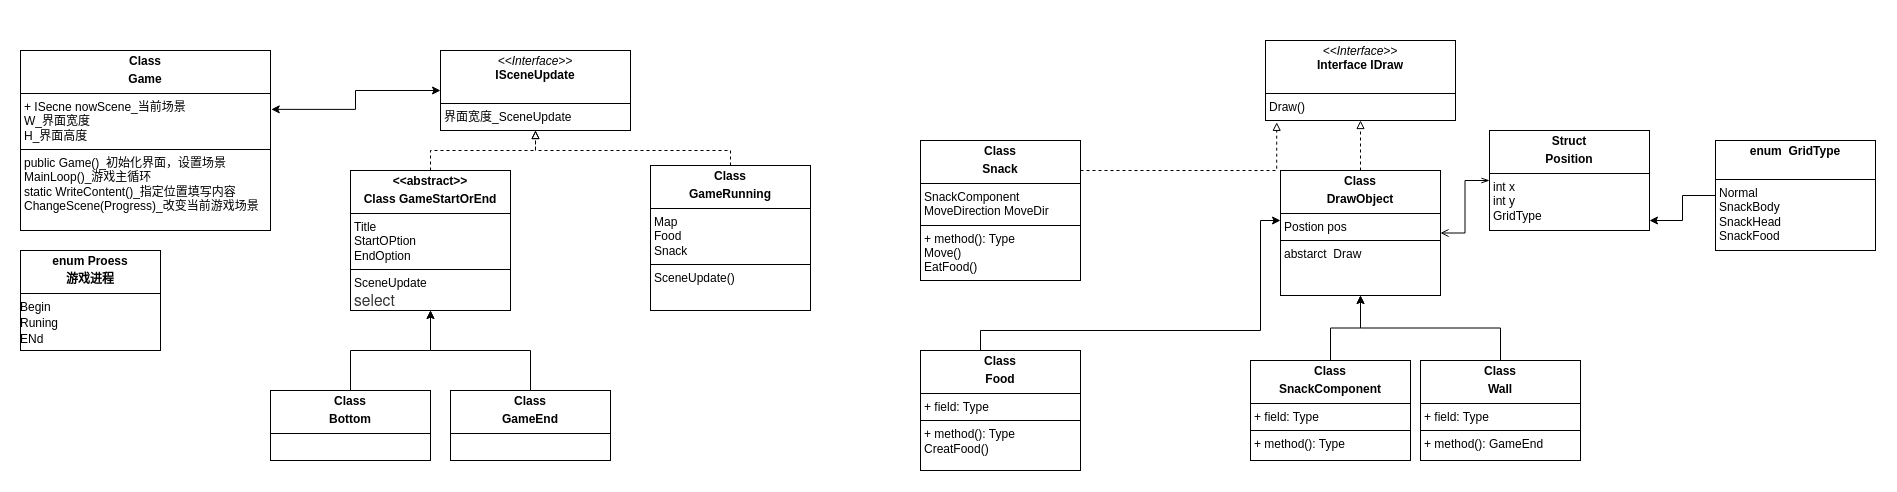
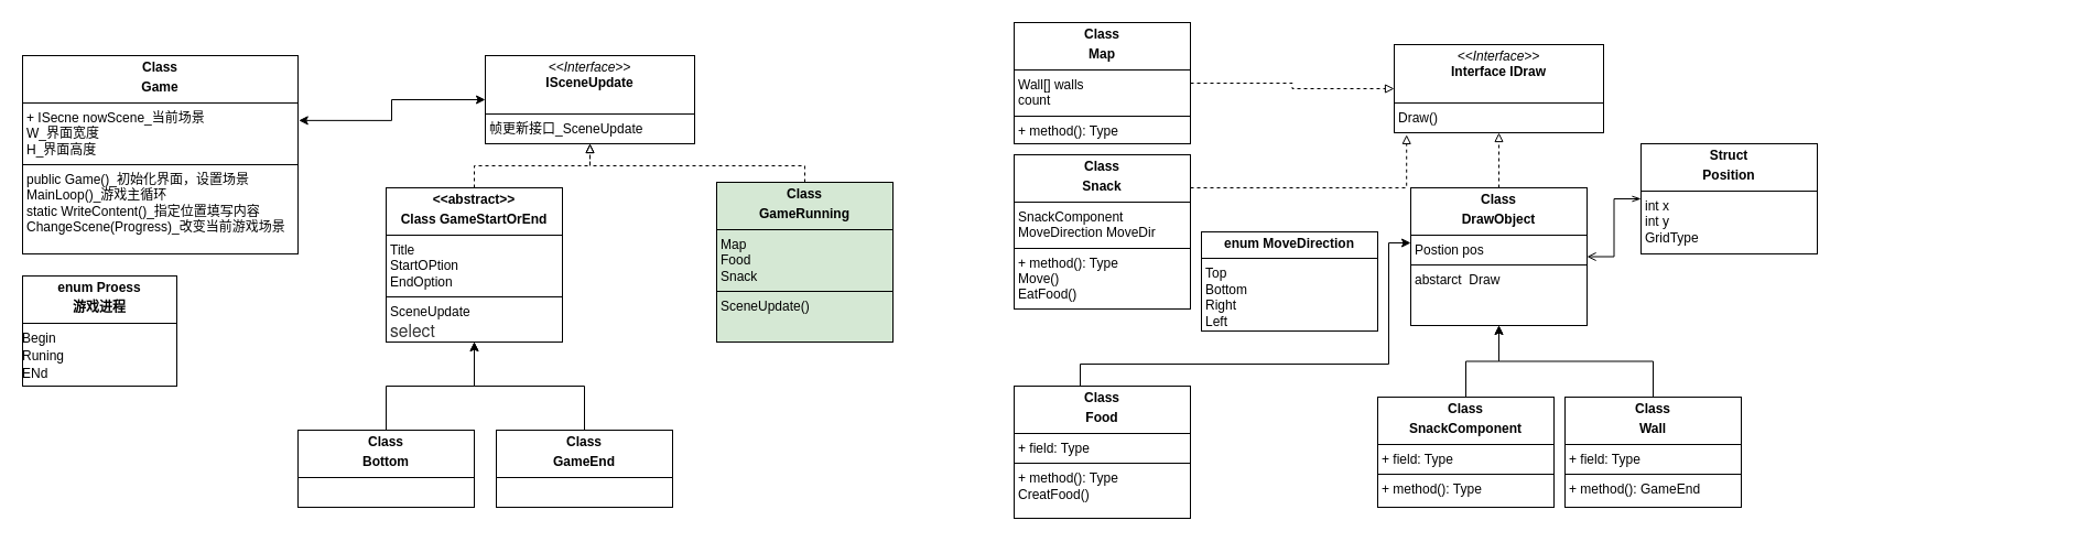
- <mxCell id="3" value="&lt;p style=&quot;margin:0px;margin-top:4px;text-align:center;&quot;&gt;&lt;i&gt;&amp;lt;&amp;lt;Interface&amp;gt;&amp;gt;&lt;/i&gt;&lt;br&gt;&lt;b&gt;ISceneUpdate&lt;/b&gt;&lt;/p&gt;&lt;p style=&quot;margin:0px;margin-left:4px;&quot;&gt;&lt;br&gt;&lt;/p&gt;&lt;hr size=&quot;1&quot; style=&quot;border-style:solid;&quot;&gt;&lt;p style=&quot;margin:0px;margin-left:4px;&quot;&gt;界面宽度_SceneUpdate&lt;/p&gt;" style="verticalAlign=top;align=left;overflow=fill;html=1;whiteSpace=wrap;" parent="1" vertex="1"><mxGeometry x="440" y="50" width="190" height="80" as="geometry" /></mxCell>
+ <mxCell id="3" value="&lt;p style=&quot;margin:0px;margin-top:4px;text-align:center;&quot;&gt;&lt;i&gt;&amp;lt;&amp;lt;Interface&amp;gt;&amp;gt;&lt;/i&gt;&lt;br&gt;&lt;b&gt;ISceneUpdate&lt;/b&gt;&lt;/p&gt;&lt;p style=&quot;margin:0px;margin-left:4px;&quot;&gt;&lt;br&gt;&lt;/p&gt;&lt;hr size=&quot;1&quot; style=&quot;border-style:solid;&quot;&gt;&lt;p style=&quot;margin:0px;margin-left:4px;&quot;&gt;帧更新接口_SceneUpdate&lt;/p&gt;" style="verticalAlign=top;align=left;overflow=fill;html=1;whiteSpace=wrap;" parent="1" vertex="1"><mxGeometry x="440" y="50" width="190" height="80" as="geometry" /></mxCell>
+ <mxCell id="30" value="&lt;p style=&quot;margin:0px;margin-top:4px;text-align:center;&quot;&gt;&lt;b&gt;Class&lt;/b&gt;&lt;/p&gt;&lt;p style=&quot;margin:0px;margin-top:4px;text-align:center;&quot;&gt;&lt;b&gt;Map&lt;/b&gt;&lt;/p&gt;&lt;hr size=&quot;1&quot; style=&quot;border-style:solid;&quot;&gt;&lt;p style=&quot;margin:0px;margin-left:4px;&quot;&gt;Wall[] walls&lt;/p&gt;&lt;p style=&quot;margin:0px;margin-left:4px;&quot;&gt;count&lt;/p&gt;&lt;hr size=&quot;1&quot; style=&quot;border-style:solid;&quot;&gt;&lt;p style=&quot;margin:0px;margin-left:4px;&quot;&gt;+ method(): Type&lt;/p&gt;" style="verticalAlign=top;align=left;overflow=fill;html=1;whiteSpace=wrap;" vertex="1" parent="1"><mxGeometry x="920" y="20" width="160" height="110" as="geometry" /></mxCell>
+ <mxCell id="29" value="" style="edgeStyle=orthogonalEdgeStyle;rounded=0;orthogonalLoop=1;jettySize=auto;html=1;dashed=1;endArrow=block;endFill=0;" edge="1" parent="1" source="30" target="14"><mxGeometry relative="1" as="geometry" /></mxCell>
- <mxCell id="18" value="&lt;p style=&quot;margin:0px;margin-top:4px;text-align:center;&quot;&gt;&lt;b&gt;enum&amp;nbsp; GridType&lt;/b&gt;&lt;/p&gt;&lt;p style=&quot;margin:0px;margin-left:4px;&quot;&gt;&lt;br&gt;&lt;/p&gt;&lt;hr size=&quot;1&quot; style=&quot;border-style:solid;&quot;&gt;&lt;p style=&quot;margin:0px;margin-left:4px;&quot;&gt;Normal&lt;/p&gt;&lt;p style=&quot;margin:0px;margin-left:4px;&quot;&gt;SnackBody&lt;/p&gt;&lt;p style=&quot;margin:0px;margin-left:4px;&quot;&gt;SnackHead&lt;/p&gt;&lt;p style=&quot;margin:0px;margin-left:4px;&quot;&gt;SnackFood&lt;/p&gt;" style="verticalAlign=top;align=left;overflow=fill;html=1;whiteSpace=wrap;" parent="1" vertex="1"><mxGeometry x="1715" y="140" width="160" height="110" as="geometry" /></mxCell>
- <mxCell id="17" value="" style="edgeStyle=orthogonalEdgeStyle;rounded=0;orthogonalLoop=1;jettySize=auto;html=1;" parent="1" source="18" target="20" edge="1"><mxGeometry relative="1" as="geometry"><Array as="points"><mxPoint x="1682" y="195" /><mxPoint x="1682" y="220" /></Array></mxGeometry></mxCell>
- <mxCell id="12" value="&lt;p style=&quot;margin:0px;margin-top:4px;text-align:center;&quot;&gt;&lt;b&gt;Class&lt;/b&gt;&lt;/p&gt;&lt;p style=&quot;margin:0px;margin-top:4px;text-align:center;&quot;&gt;&lt;b&gt;GameRunning&lt;/b&gt;&lt;/p&gt;&lt;hr size=&quot;1&quot; style=&quot;border-style:solid;&quot;&gt;&lt;p style=&quot;margin:0px;margin-left:4px;&quot;&gt;Map&lt;/p&gt;&lt;p style=&quot;margin:0px;margin-left:4px;&quot;&gt;Food&lt;/p&gt;&lt;p style=&quot;margin:0px;margin-left:4px;&quot;&gt;Snack&lt;/p&gt;&lt;hr size=&quot;1&quot; style=&quot;border-style:solid;&quot;&gt;&lt;p style=&quot;margin:0px;margin-left:4px;&quot;&gt;SceneUpdate()&lt;/p&gt;" style="verticalAlign=top;align=left;overflow=fill;html=1;whiteSpace=wrap;" parent="1" vertex="1"><mxGeometry x="650" y="165" width="160" height="145" as="geometry" /></mxCell>
+ <mxCell id="12" value="&lt;p style=&quot;margin:0px;margin-top:4px;text-align:center;&quot;&gt;&lt;b&gt;Class&lt;/b&gt;&lt;/p&gt;&lt;p style=&quot;margin:0px;margin-top:4px;text-align:center;&quot;&gt;&lt;b&gt;GameRunning&lt;/b&gt;&lt;/p&gt;&lt;hr size=&quot;1&quot; style=&quot;border-style:solid;&quot;&gt;&lt;p style=&quot;margin:0px;margin-left:4px;&quot;&gt;Map&lt;/p&gt;&lt;p style=&quot;margin:0px;margin-left:4px;&quot;&gt;Food&lt;/p&gt;&lt;p style=&quot;margin:0px;margin-left:4px;&quot;&gt;Snack&lt;/p&gt;&lt;hr size=&quot;1&quot; style=&quot;border-style:solid;&quot;&gt;&lt;p style=&quot;margin:0px;margin-left:4px;&quot;&gt;SceneUpdate()&lt;/p&gt;" style="verticalAlign=top;align=left;overflow=fill;html=1;whiteSpace=wrap;fillColor=#d5e8d4;" parent="1" vertex="1"><mxGeometry x="650" y="165" width="160" height="145" as="geometry" /></mxCell>
+ <mxCell id="31" value="&lt;p style=&quot;margin:0px;margin-top:4px;text-align:center;&quot;&gt;&lt;b&gt;enum MoveDirection&lt;/b&gt;&lt;/p&gt;&lt;hr size=&quot;1&quot; style=&quot;border-style:solid;&quot;&gt;&lt;p style=&quot;margin:0px;margin-left:4px;&quot;&gt;Top&lt;/p&gt;&lt;p style=&quot;margin:0px;margin-left:4px;&quot;&gt;Bottom&lt;/p&gt;&lt;p style=&quot;margin:0px;margin-left:4px;&quot;&gt;Right&lt;/p&gt;&lt;p style=&quot;margin:0px;margin-left:4px;&quot;&gt;Left&lt;/p&gt;" style="verticalAlign=top;align=left;overflow=fill;html=1;whiteSpace=wrap;" vertex="1" parent="1"><mxGeometry x="1090" y="210" width="160" height="90" as="geometry" /></mxCell>
